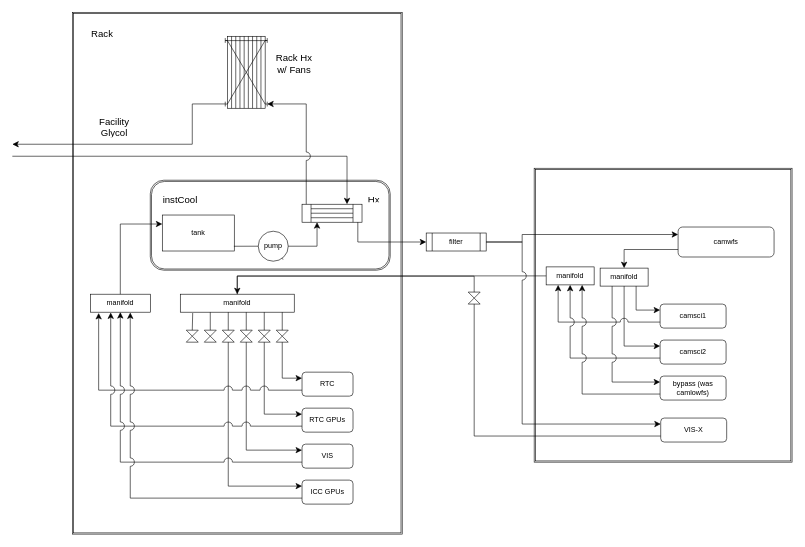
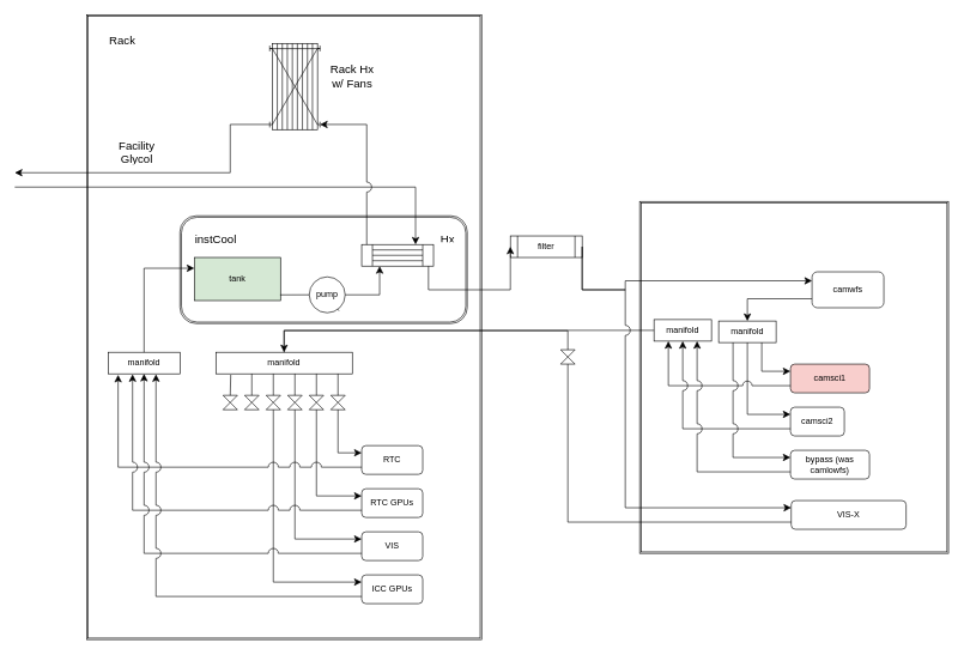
- <mxCell id="5" value="tank" style="rounded=0;whiteSpace=wrap;html=1;fontColor=#000000;strokeColor=#000000;fillColor=#FFFFFF;" vertex="1" parent="1"><mxGeometry x="270" y="358" width="120" height="60" as="geometry" /></mxCell>
+ <mxCell id="5" value="tank" style="rounded=0;whiteSpace=wrap;html=1;fontColor=#000000;strokeColor=#000000;fillColor=#d5e8d4;" vertex="1" parent="1"><mxGeometry x="270" y="358" width="120" height="60" as="geometry" /></mxCell>
- <mxCell id="57" value="filter" style="shape=process;whiteSpace=wrap;html=1;backgroundOutline=1;fontColor=#000000;strokeColor=#000000;fillColor=#FFFFFF;" vertex="1" parent="1"><mxGeometry x="710" y="388" width="100" height="30" as="geometry" /></mxCell>
+ <mxCell id="57" value="filter" style="shape=process;whiteSpace=wrap;html=1;backgroundOutline=1;fontColor=#000000;strokeColor=#000000;fillColor=#FFFFFF;" vertex="1" parent="1"><mxGeometry x="710" y="328" width="100" height="30" as="geometry" /></mxCell>
- <mxCell id="7" value="camwfs" style="rounded=1;whiteSpace=wrap;html=1;fontColor=#000000;strokeColor=#000000;fillColor=#FFFFFF;" vertex="1" parent="1"><mxGeometry x="1130" y="378" width="160" height="50" as="geometry" /></mxCell>
+ <mxCell id="7" value="camwfs" style="rounded=1;whiteSpace=wrap;html=1;fontColor=#000000;strokeColor=#000000;fillColor=#FFFFFF;" vertex="1" parent="1"><mxGeometry x="1130" y="378" width="100" height="50" as="geometry" /></mxCell>
- <mxCell id="12" value="camsci1" style="rounded=1;whiteSpace=wrap;html=1;fontColor=#000000;strokeColor=#000000;fillColor=#FFFFFF;" vertex="1" parent="1"><mxGeometry x="1100" y="506.5" width="110" height="40" as="geometry" /></mxCell>
+ <mxCell id="12" value="camsci1" style="rounded=1;whiteSpace=wrap;html=1;fontColor=#000000;strokeColor=#000000;fillColor=#f8cecc;" vertex="1" parent="1"><mxGeometry x="1100" y="506.5" width="110" height="40" as="geometry" /></mxCell>
- <mxCell id="13" value="camsci2" style="rounded=1;whiteSpace=wrap;html=1;fontColor=#000000;strokeColor=#000000;fillColor=#FFFFFF;" vertex="1" parent="1"><mxGeometry x="1100" y="566.5" width="110" height="40" as="geometry" /></mxCell>
+ <mxCell id="13" value="camsci2" style="rounded=1;whiteSpace=wrap;html=1;fontColor=#000000;strokeColor=#000000;fillColor=#FFFFFF;" vertex="1" parent="1"><mxGeometry x="1100" y="566.5" width="75" height="40" as="geometry" /></mxCell>
- <mxCell id="56" value="VIS-X" style="rounded=1;whiteSpace=wrap;html=1;fontColor=#000000;strokeColor=#000000;fillColor=#FFFFFF;" vertex="1" parent="1"><mxGeometry x="1101" y="696.5" width="110" height="40" as="geometry" /></mxCell>
+ <mxCell id="56" value="VIS-X" style="rounded=1;whiteSpace=wrap;html=1;fontColor=#000000;strokeColor=#000000;fillColor=#FFFFFF;" vertex="1" parent="1"><mxGeometry x="1101" y="696.5" width="160" height="40" as="geometry" /></mxCell>
